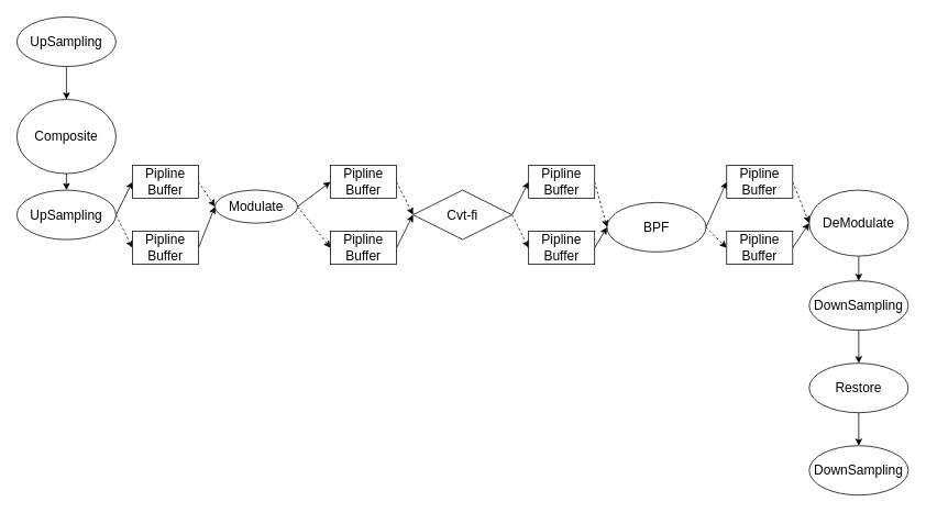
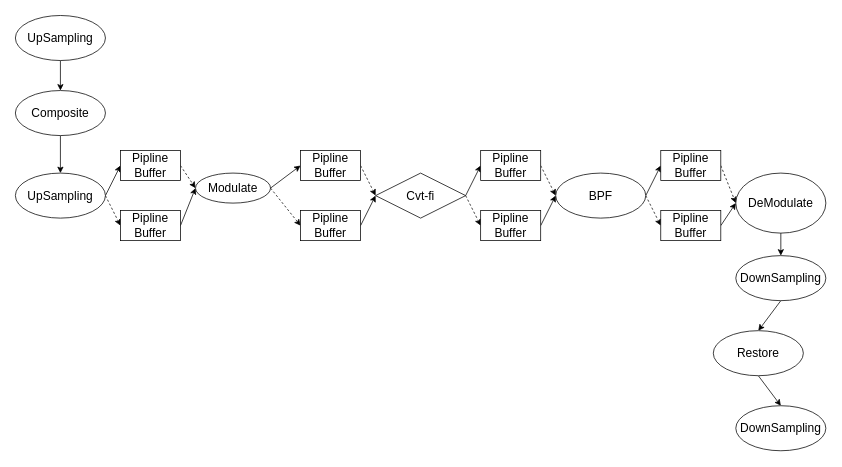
- <mxCell id="3" value="Composite" style="ellipse;whiteSpace=wrap;html=1;fontSize=16;" vertex="1" parent="1"><mxGeometry x="20" y="120" width="120" height="90" as="geometry" /></mxCell>
+ <mxCell id="3" value="Composite" style="ellipse;whiteSpace=wrap;html=1;fontSize=16;" vertex="1" parent="1"><mxGeometry x="20" y="120" width="120" height="60" as="geometry" /></mxCell>
- <mxCell id="27" value="BPF" style="ellipse;whiteSpace=wrap;html=1;fontSize=16;" vertex="1" parent="1"><mxGeometry x="735" y="245" width="120" height="60" as="geometry" /></mxCell>
+ <mxCell id="27" value="BPF" style="ellipse;whiteSpace=wrap;html=1;fontSize=16;" vertex="1" parent="1"><mxGeometry x="740" y="230" width="120" height="60" as="geometry" /></mxCell>
- <mxCell id="37" value="Restore" style="ellipse;whiteSpace=wrap;html=1;fontSize=16;" vertex="1" parent="1"><mxGeometry x="980" y="440" width="120" height="60" as="geometry" /></mxCell>
+ <mxCell id="37" value="Restore" style="ellipse;whiteSpace=wrap;html=1;fontSize=16;" vertex="1" parent="1"><mxGeometry x="950" y="440" width="120" height="60" as="geometry" /></mxCell>
